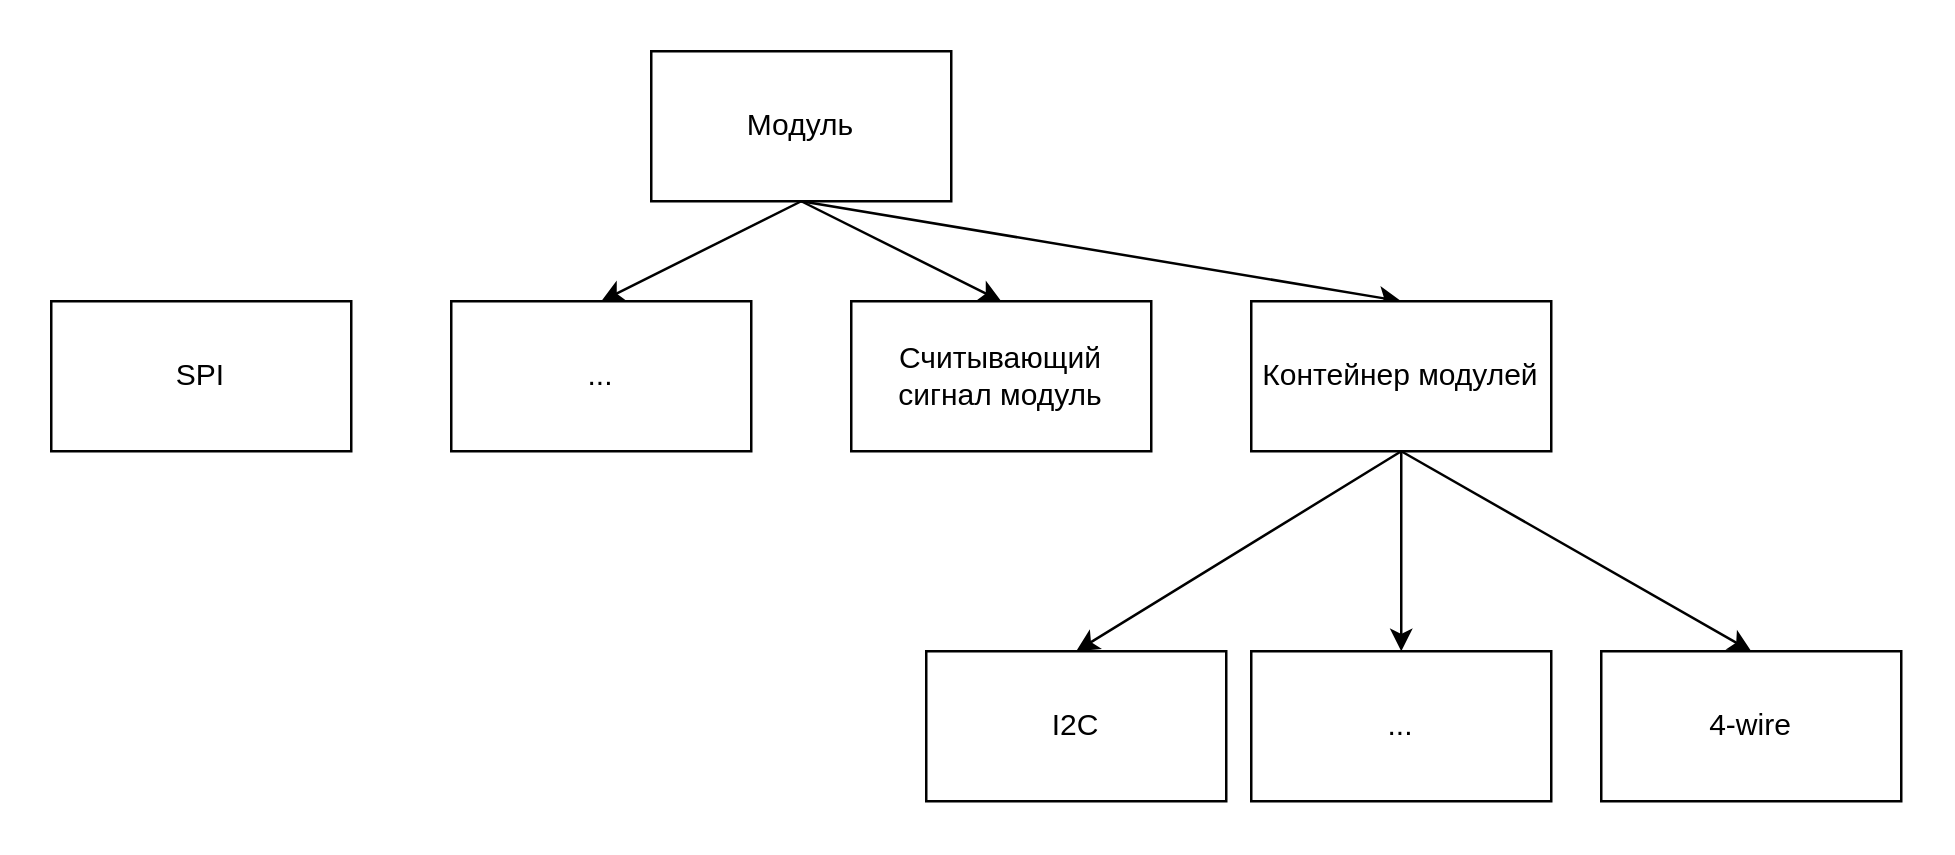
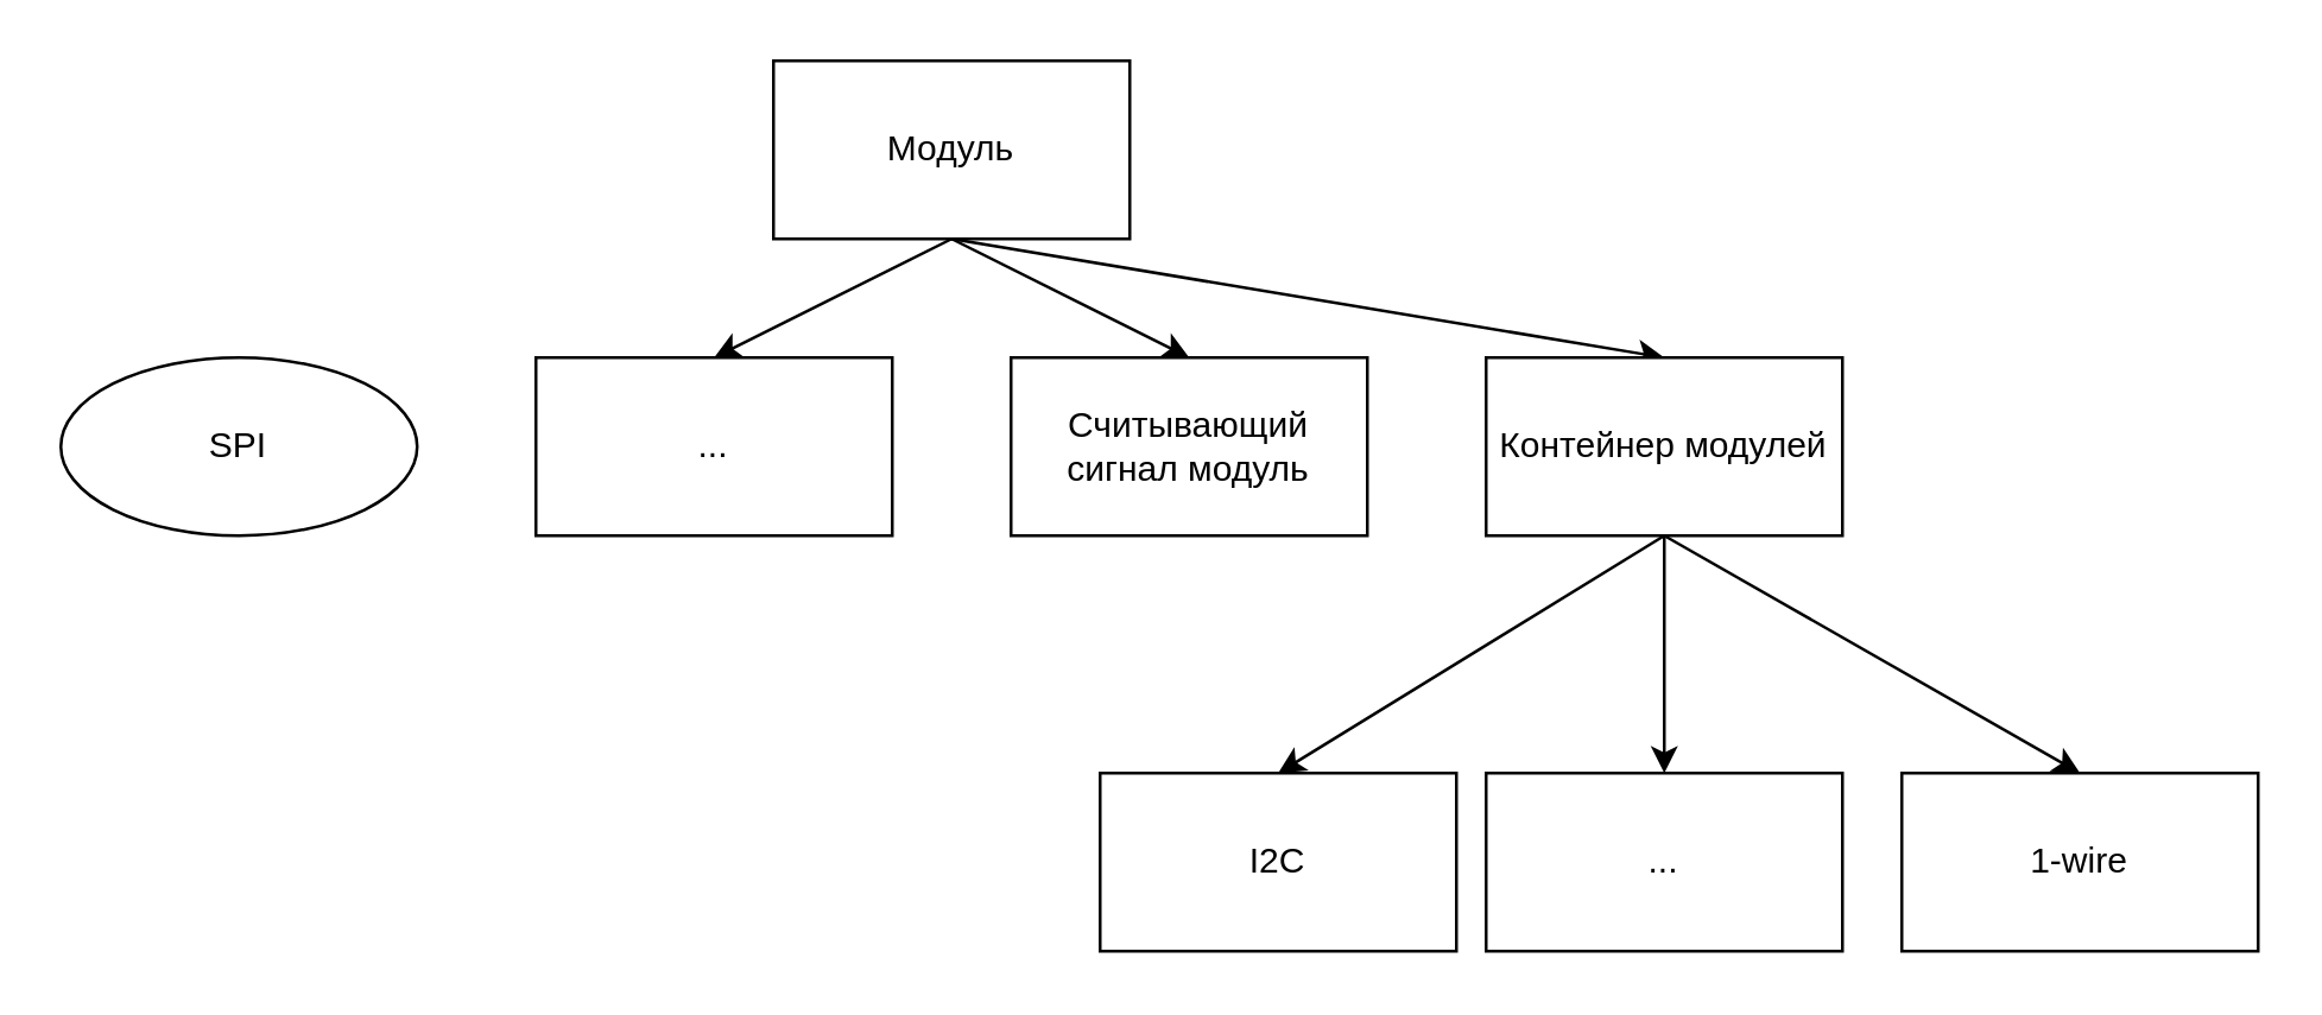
- <mxCell id="15" value="SPI" style="rounded=0;whiteSpace=wrap;html=1;" vertex="1" parent="1"><mxGeometry x="20" y="120" width="120" height="60" as="geometry" /></mxCell>
+ <mxCell id="15" value="SPI" style="ellipse;whiteSpace=wrap;html=1;" vertex="1" parent="1"><mxGeometry x="20" y="120" width="120" height="60" as="geometry" /></mxCell>
- <mxCell id="11" value="4-wire" style="rounded=0;whiteSpace=wrap;html=1;" vertex="1" parent="1"><mxGeometry x="640" y="260" width="120" height="60" as="geometry" /></mxCell>
+ <mxCell id="11" value="1-wire" style="rounded=0;whiteSpace=wrap;html=1;" vertex="1" parent="1"><mxGeometry x="640" y="260" width="120" height="60" as="geometry" /></mxCell>
